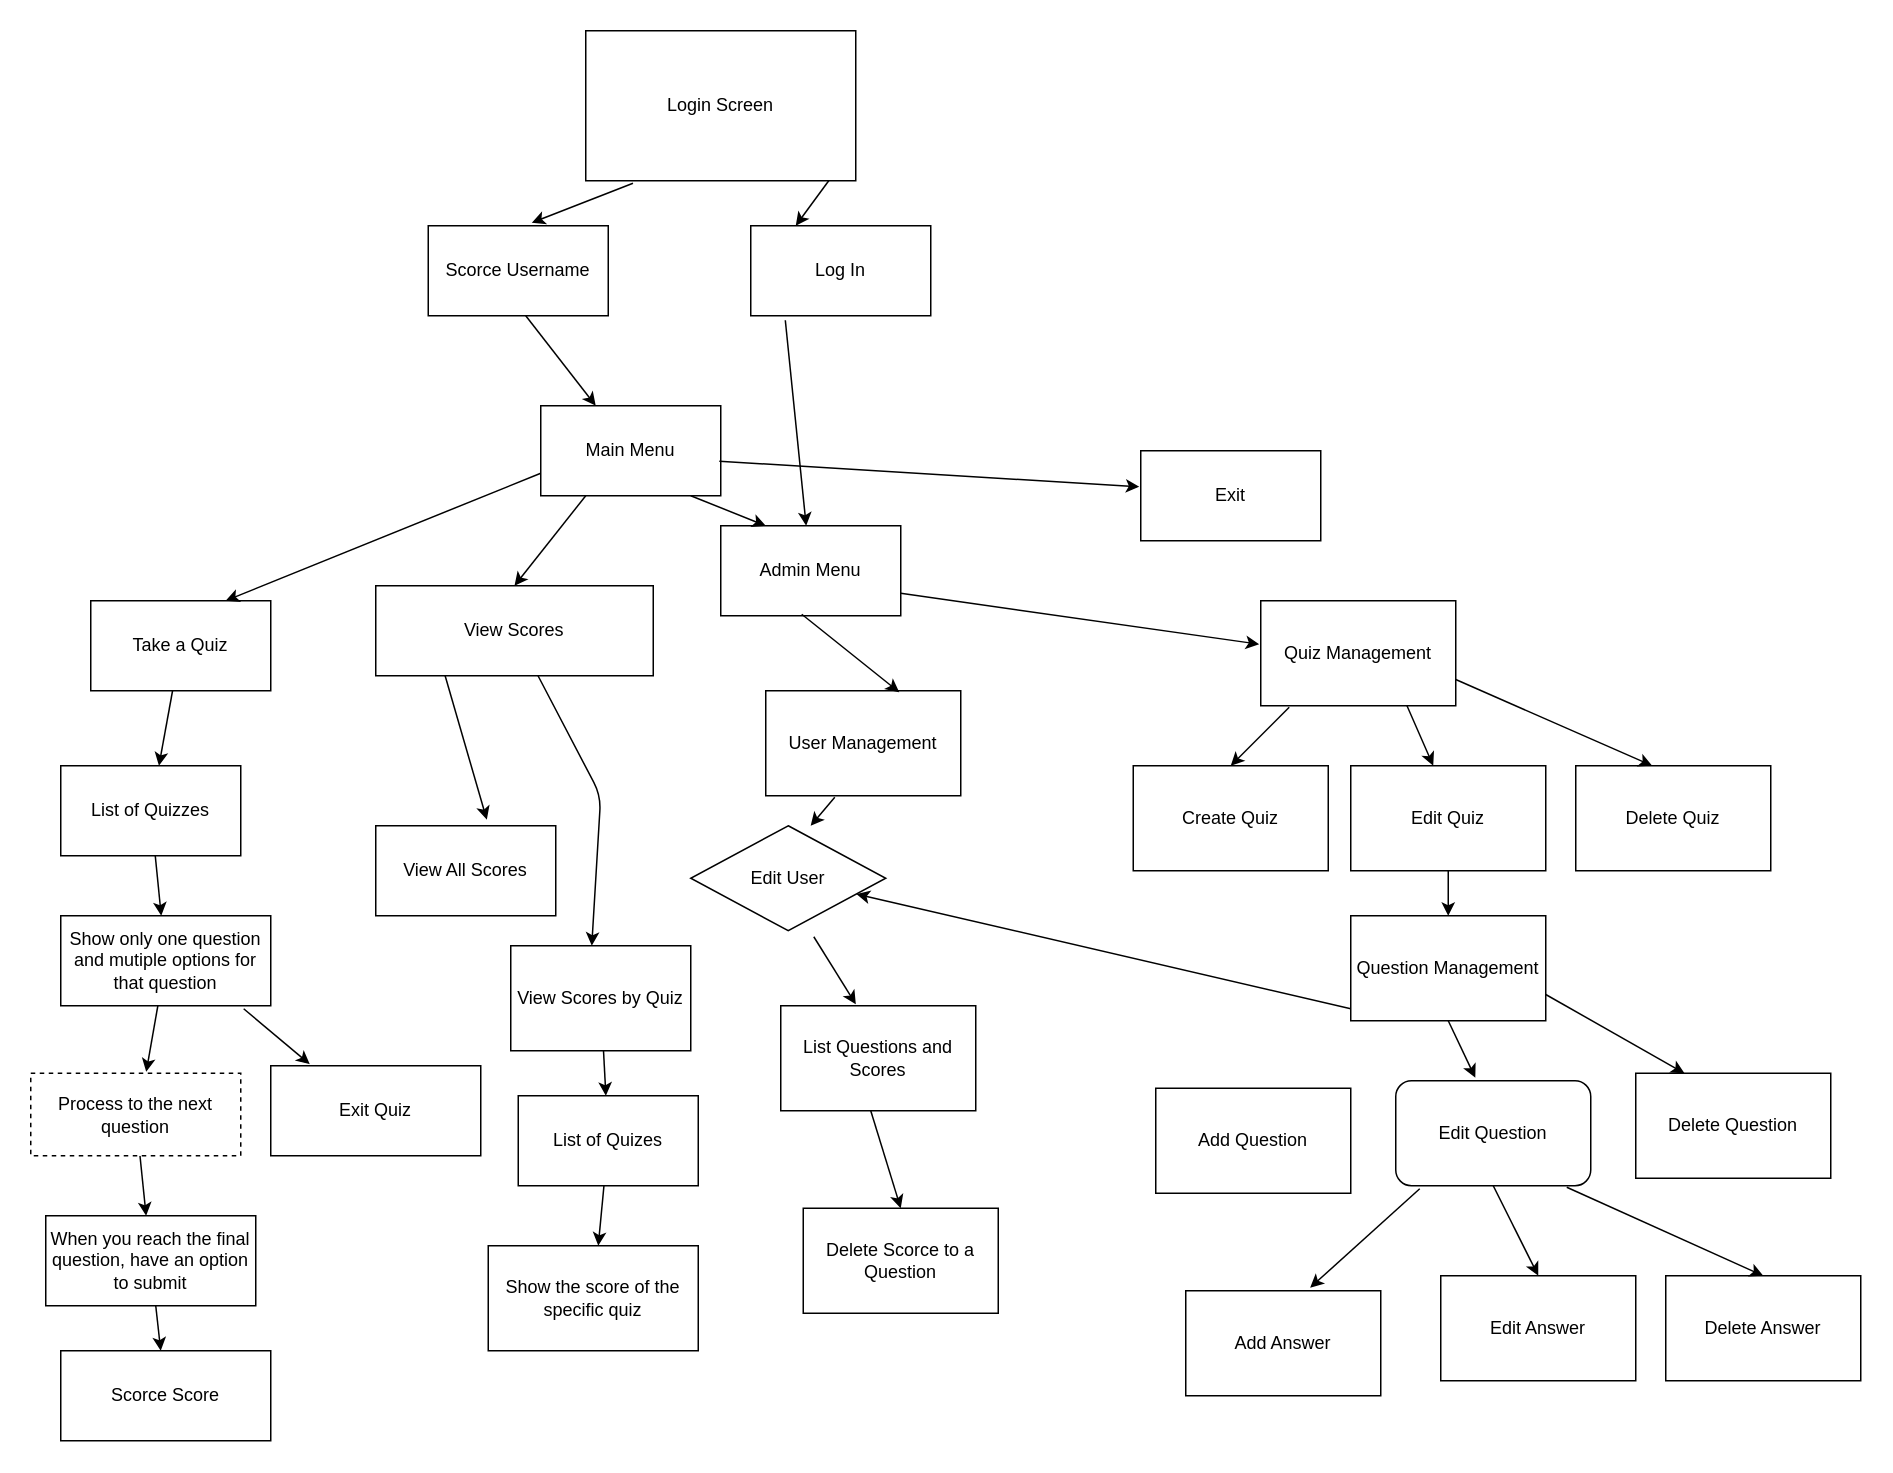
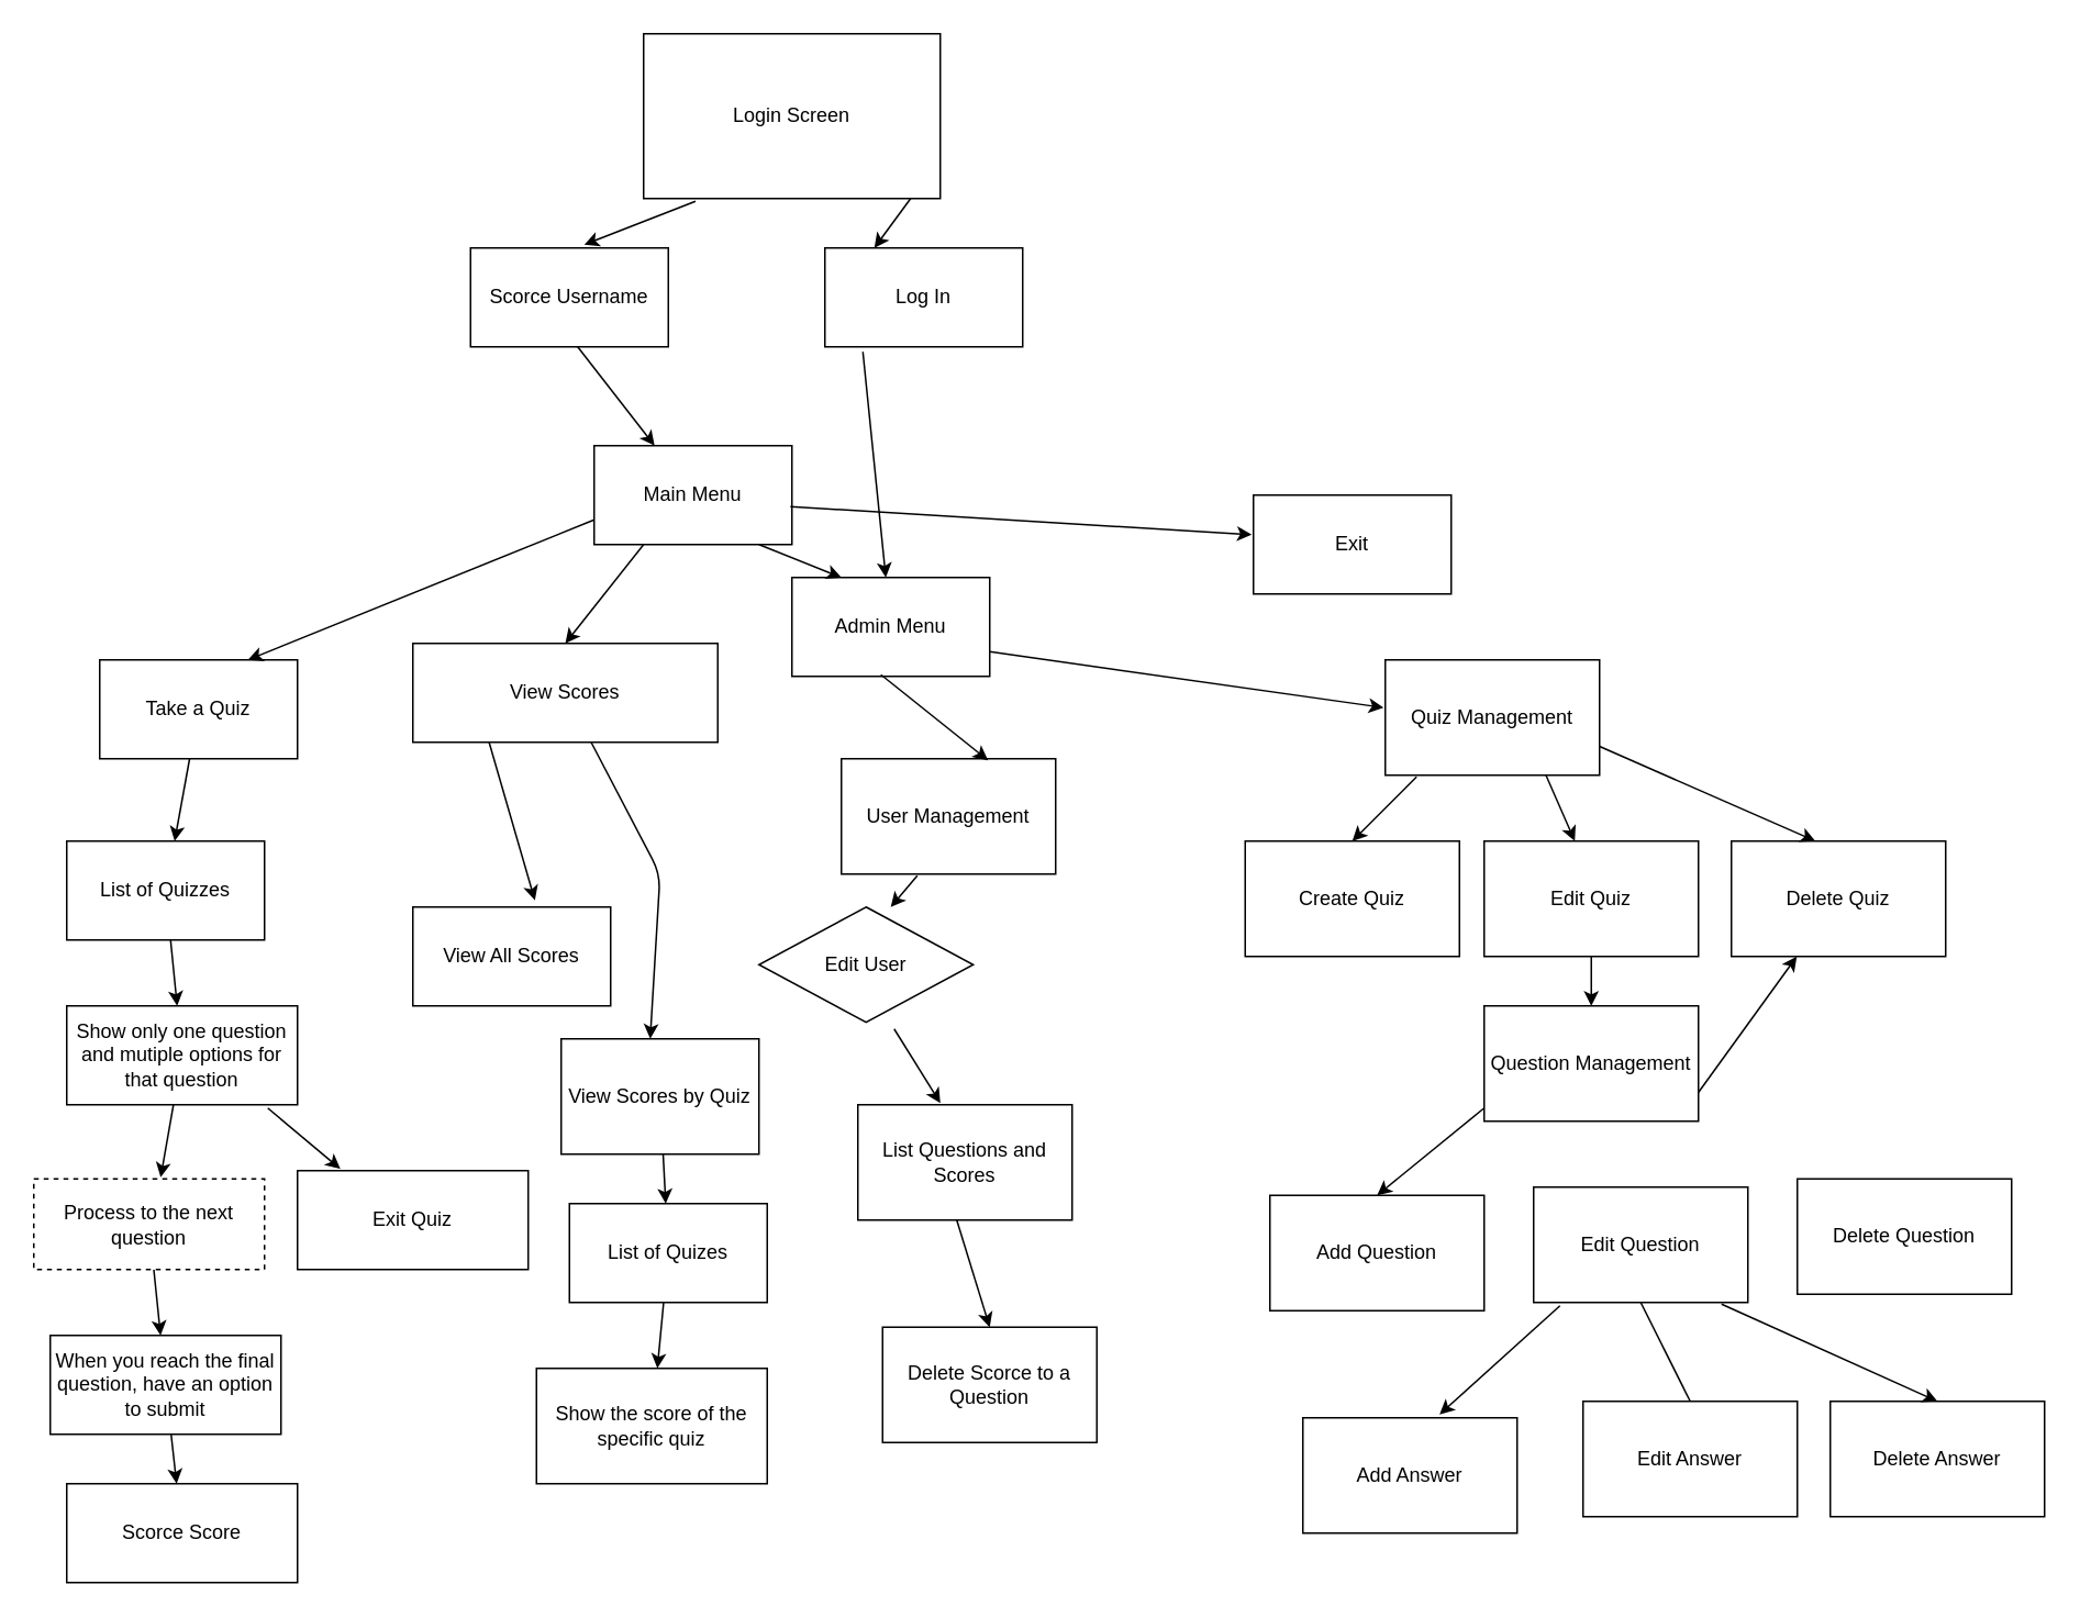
- <mxCell id="53" value="" style="edgeStyle=none;html=1;exitX=0;exitY=0.886;exitDx=0;exitDy=0;exitPerimeter=0;" edge="1" parent="1" source="49" target="56"><mxGeometry relative="1" as="geometry"><mxPoint x="975" y="590" as="sourcePoint" /><mxPoint x="840" y="720" as="targetPoint" /></mxGeometry></mxCell>
+ <mxCell id="53" value="" style="edgeStyle=none;html=1;entryX=0.5;entryY=0;entryDx=0;entryDy=0;exitX=0;exitY=0.886;exitDx=0;exitDy=0;exitPerimeter=0;" edge="1" parent="1" source="49" target="50"><mxGeometry relative="1" as="geometry"><mxPoint x="975" y="590" as="sourcePoint" /><mxPoint x="840" y="720" as="targetPoint" /></mxGeometry></mxCell>
- <mxCell id="55" value="" style="edgeStyle=none;html=1;entryX=0.25;entryY=0;entryDx=0;entryDy=0;exitX=1;exitY=0.75;exitDx=0;exitDy=0;" edge="1" parent="1" source="49" target="52"><mxGeometry relative="1" as="geometry"><mxPoint x="975" y="690" as="sourcePoint" /><mxPoint x="993.04" y="727.97" as="targetPoint" /></mxGeometry></mxCell>
+ <mxCell id="55" value="" style="edgeStyle=none;html=1;exitX=1;exitY=0.75;exitDx=0;exitDy=0;" edge="1" parent="1" source="49" target="45"><mxGeometry relative="1" as="geometry"><mxPoint x="975" y="690" as="sourcePoint" /><mxPoint x="993.04" y="727.97" as="targetPoint" /></mxGeometry></mxCell>
- <mxCell id="54" value="" style="edgeStyle=none;html=1;entryX=0.408;entryY=-0.029;entryDx=0;entryDy=0;exitX=0.5;exitY=1;exitDx=0;exitDy=0;entryPerimeter=0;" edge="1" parent="1" source="49" target="51"><mxGeometry relative="1" as="geometry"><mxPoint x="910" y="682.02" as="sourcePoint" /><mxPoint x="845" y="735" as="targetPoint" /></mxGeometry></mxCell>
- <mxCell id="51" value="Edit Question" style="whiteSpace=wrap;html=1;rounded=1;" vertex="1" parent="1"><mxGeometry x="930" y="720" width="130" height="70" as="geometry" /></mxCell>
+ <mxCell id="51" value="Edit Question" style="whiteSpace=wrap;html=1;" vertex="1" parent="1"><mxGeometry x="930" y="720" width="130" height="70" as="geometry" /></mxCell>
- <mxCell id="62" value="" style="edgeStyle=none;html=1;entryX=0.5;entryY=0;entryDx=0;entryDy=0;exitX=0.5;exitY=1;exitDx=0;exitDy=0;" edge="1" parent="1" source="51" target="60"><mxGeometry relative="1" as="geometry"><mxPoint x="975" y="690" as="sourcePoint" /><mxPoint x="993.04" y="727.97" as="targetPoint" /></mxGeometry></mxCell>
+ <mxCell id="62" value="" style="edgeStyle=none;html=1;entryX=0.5;entryY=0;entryDx=0;entryDy=0;exitX=0.5;exitY=1;exitDx=0;exitDy=0;endArrow=none;" edge="1" parent="1" source="51" target="60"><mxGeometry relative="1" as="geometry"><mxPoint x="975" y="690" as="sourcePoint" /><mxPoint x="993.04" y="727.97" as="targetPoint" /></mxGeometry></mxCell>
